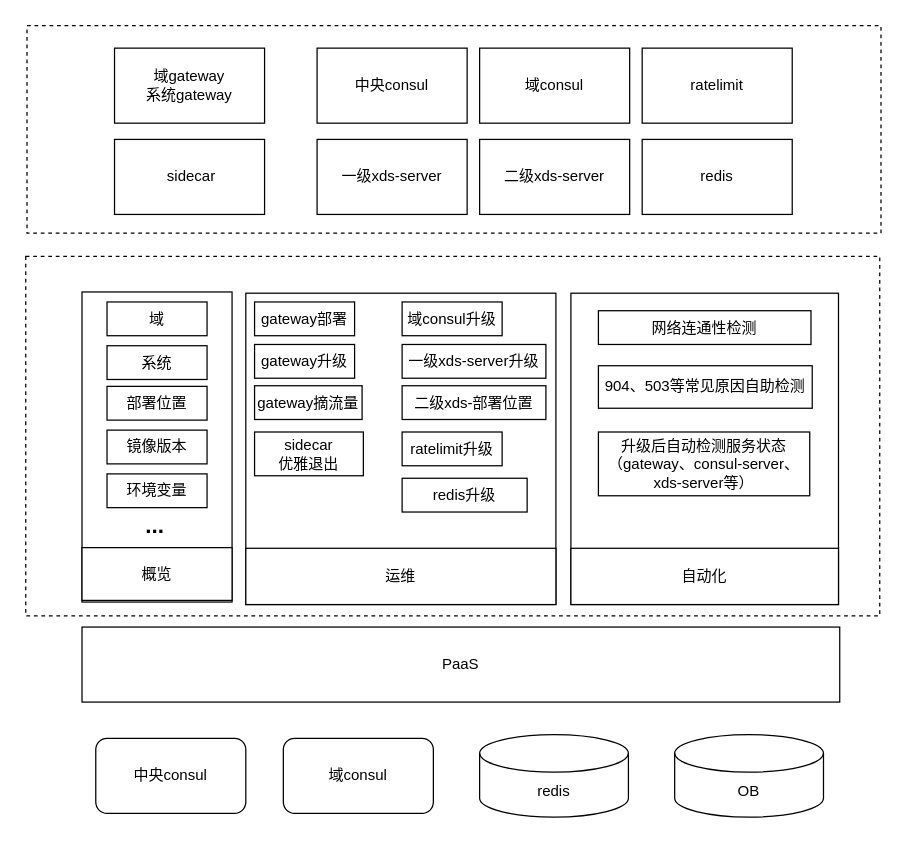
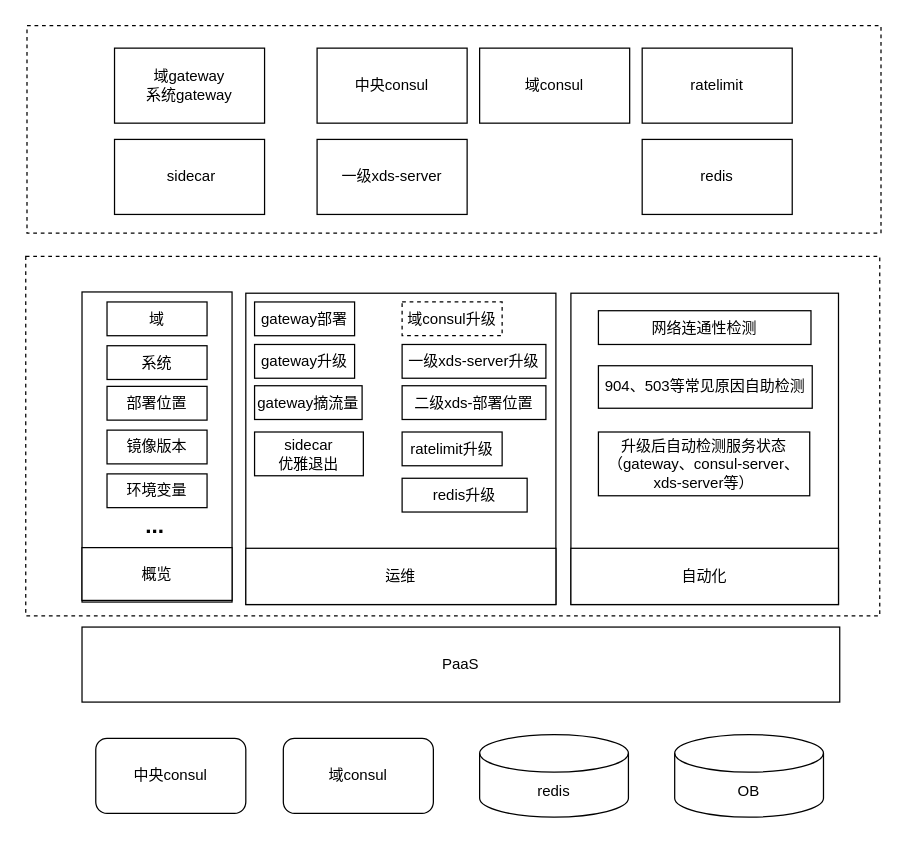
- <mxCell id="19" value="二级xds-server" style="rounded=0;whiteSpace=wrap;html=1;" vertex="1" parent="1"><mxGeometry x="383" y="111" width="120" height="60" as="geometry" /></mxCell>
- <mxCell id="27" value="域consul升级" style="rounded=0;whiteSpace=wrap;html=1;" vertex="1" parent="21"><mxGeometry x="125" y="7" width="80" height="27" as="geometry" /></mxCell>
+ <mxCell id="27" value="域consul升级" style="rounded=0;whiteSpace=wrap;html=1;dashed=1;" vertex="1" parent="21"><mxGeometry x="125" y="7" width="80" height="27" as="geometry" /></mxCell>
